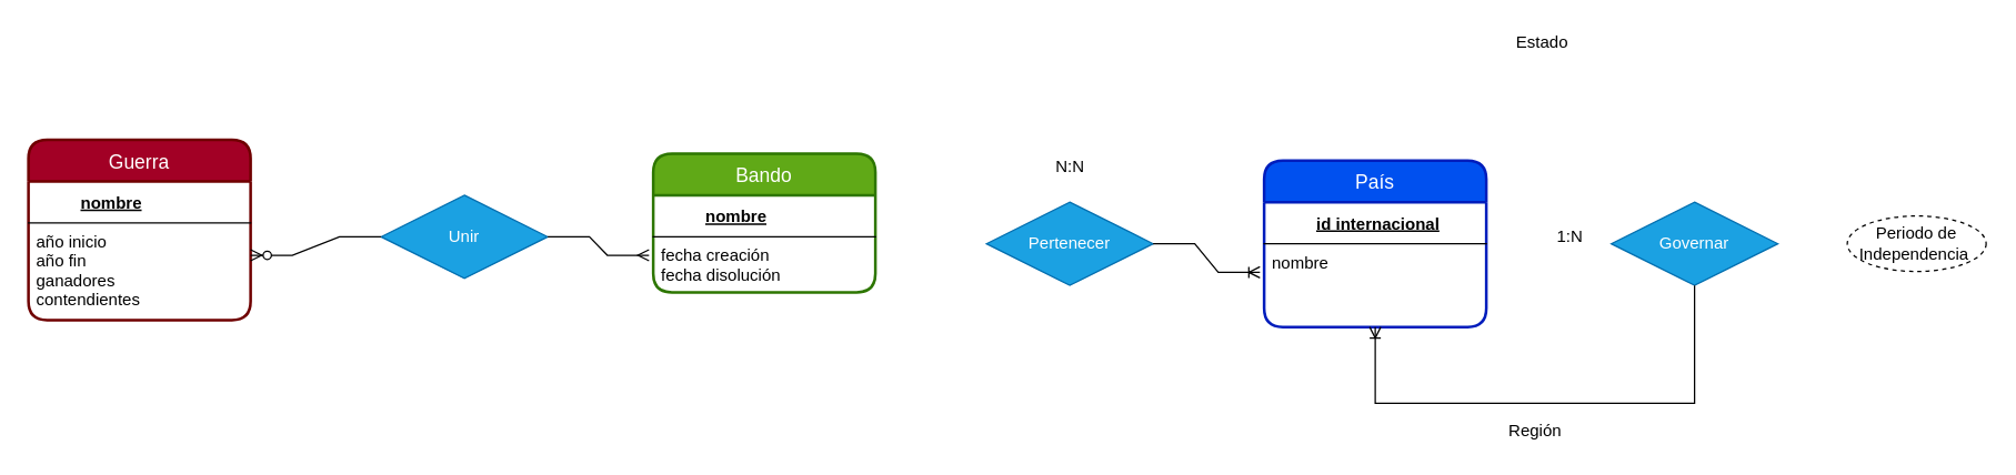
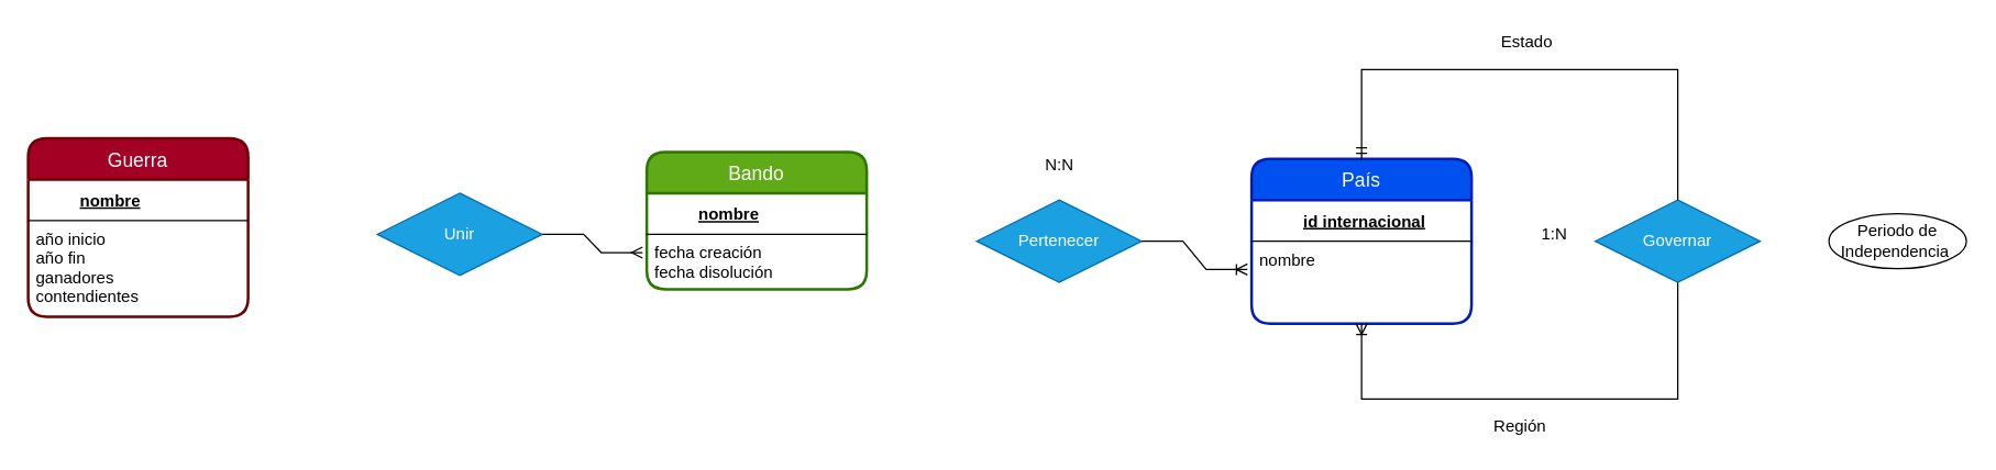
+ <mxCell id="26" value="" style="endArrow=ERmandOne;html=1;rounded=0;exitX=0.5;exitY=0;exitDx=0;exitDy=0;entryX=0.5;entryY=0;entryDx=0;entryDy=0;endFill=0;" edge="1" parent="1" source="23" target="14"><mxGeometry relative="1" as="geometry"><mxPoint x="1230" y="50" as="sourcePoint" /><mxPoint x="1030" y="40" as="targetPoint" /><Array as="points"><mxPoint x="1220" y="50" /><mxPoint x="990" y="50" /></Array></mxGeometry></mxCell>
- <mxCell id="28" value="Periodo de Independencia&amp;nbsp;" style="ellipse;whiteSpace=wrap;html=1;align=center;dashed=1;" vertex="1" parent="1"><mxGeometry x="1330" y="155" width="100" height="40" as="geometry" /></mxCell>
+ <mxCell id="28" value="Periodo de Independencia&amp;nbsp;" style="ellipse;whiteSpace=wrap;html=1;align=center;" vertex="1" parent="1"><mxGeometry x="1330" y="155" width="100" height="40" as="geometry" /></mxCell>
- <mxCell id="21" value="" style="edgeStyle=entityRelationEdgeStyle;fontSize=12;html=1;endArrow=ERzeroToMany;endFill=1;rounded=0;exitX=0;exitY=0.5;exitDx=0;exitDy=0;entryX=1;entryY=0.333;entryDx=0;entryDy=0;entryPerimeter=0;" edge="1" parent="1" source="20" target="7"><mxGeometry width="100" height="100" relative="1" as="geometry"><mxPoint x="500" y="350" as="sourcePoint" /><mxPoint x="410" y="360" as="targetPoint" /></mxGeometry></mxCell>
